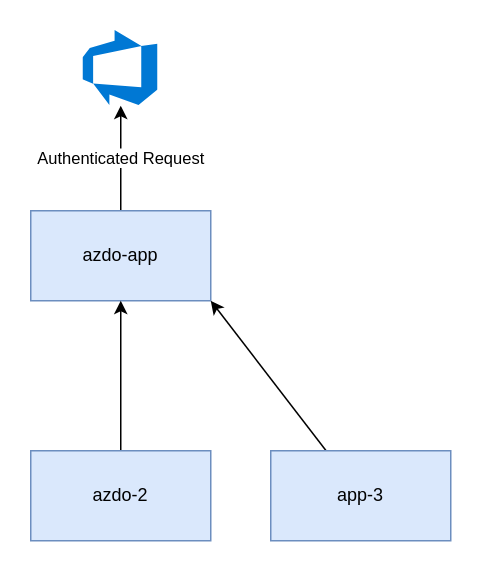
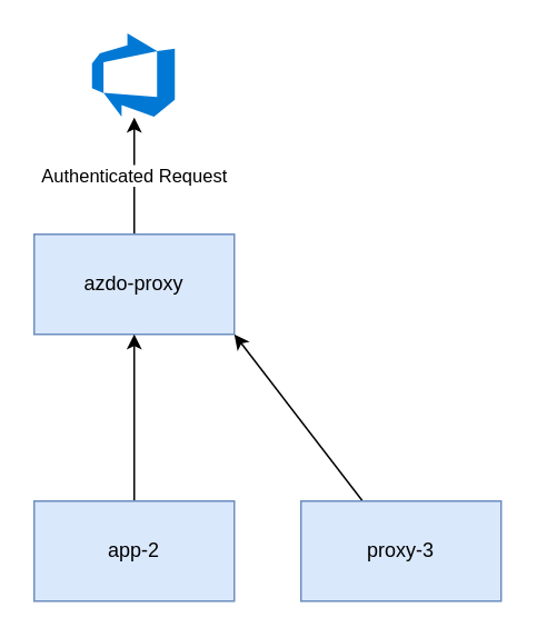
- <mxCell id="3" value="azdo-app" style="rounded=0;whiteSpace=wrap;html=1;fillColor=#dae8fc;strokeColor=#6c8ebf;" vertex="1" parent="1"><mxGeometry x="20" y="140" width="120" height="60" as="geometry" /></mxCell>
+ <mxCell id="3" value="azdo-proxy" style="rounded=0;whiteSpace=wrap;html=1;fillColor=#dae8fc;strokeColor=#6c8ebf;" vertex="1" parent="1"><mxGeometry x="20" y="140" width="120" height="60" as="geometry" /></mxCell>
- <mxCell id="6" value="azdo-2" style="rounded=0;whiteSpace=wrap;html=1;fillColor=#dae8fc;strokeColor=#6c8ebf;" vertex="1" parent="1"><mxGeometry x="20" y="300" width="120" height="60" as="geometry" /></mxCell>
+ <mxCell id="6" value="app-2" style="rounded=0;whiteSpace=wrap;html=1;fillColor=#dae8fc;strokeColor=#6c8ebf;" vertex="1" parent="1"><mxGeometry x="20" y="300" width="120" height="60" as="geometry" /></mxCell>
- <mxCell id="8" value="app-3" style="rounded=0;whiteSpace=wrap;html=1;fillColor=#dae8fc;strokeColor=#6c8ebf;" vertex="1" parent="1"><mxGeometry x="180" y="300" width="120" height="60" as="geometry" /></mxCell>
+ <mxCell id="8" value="proxy-3" style="rounded=0;whiteSpace=wrap;html=1;fillColor=#dae8fc;strokeColor=#6c8ebf;" vertex="1" parent="1"><mxGeometry x="180" y="300" width="120" height="60" as="geometry" /></mxCell>
